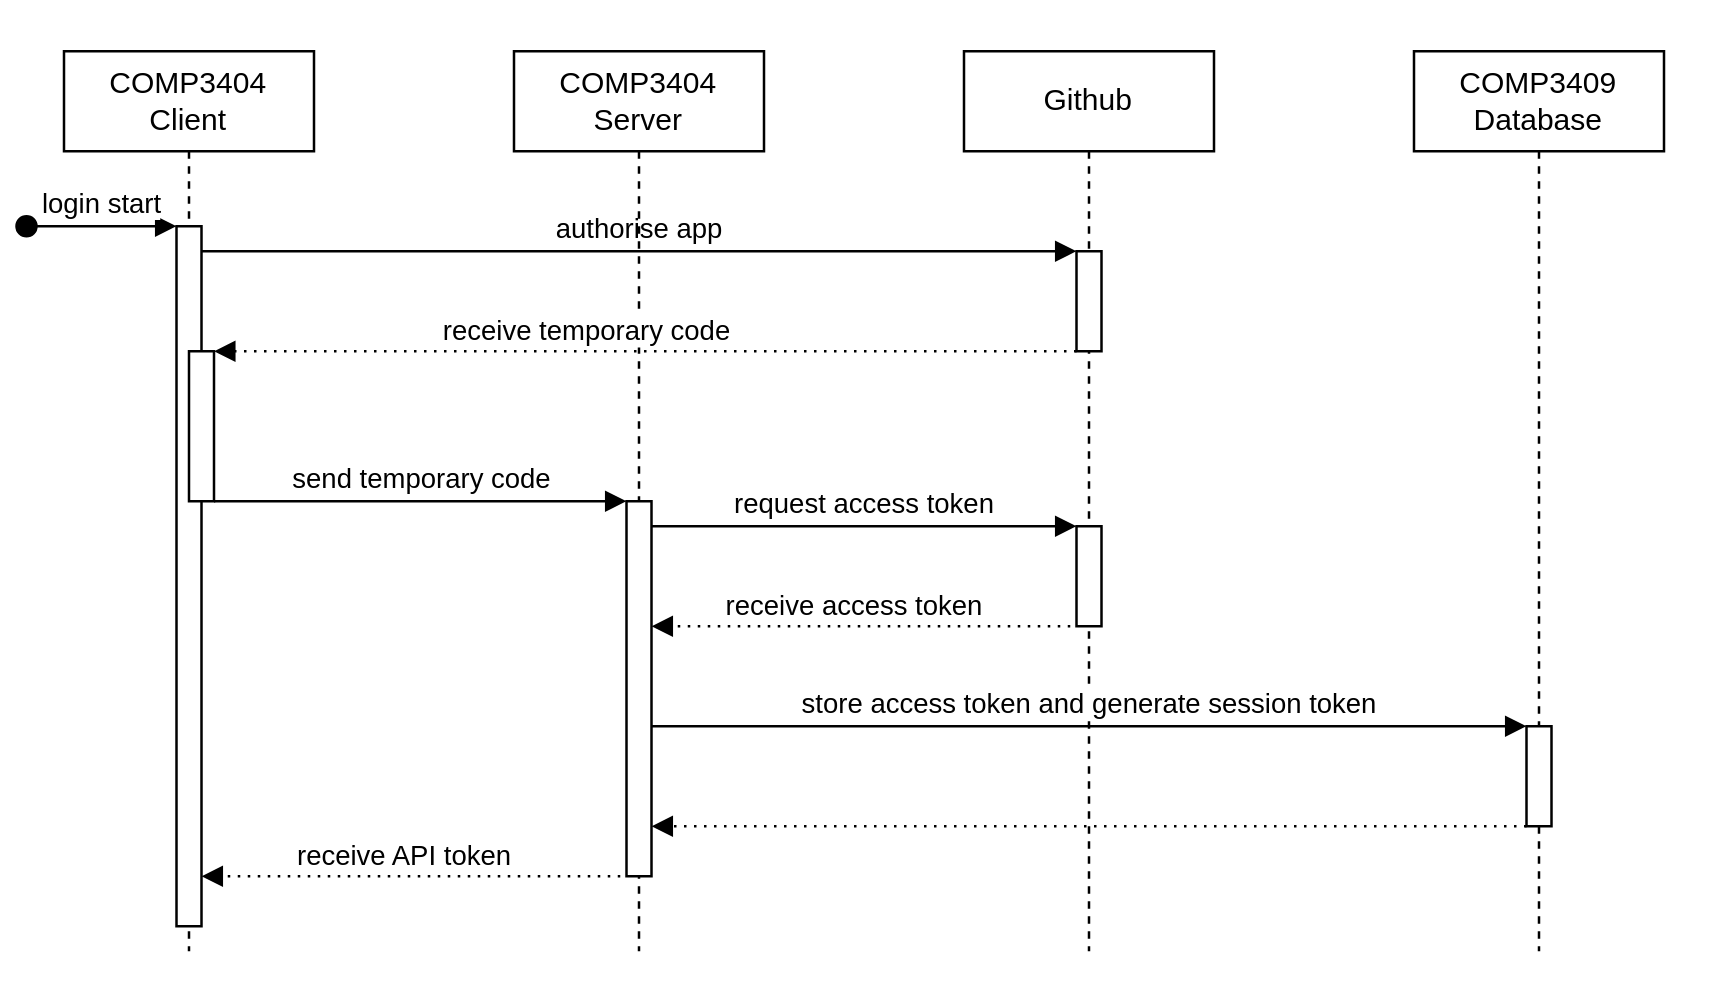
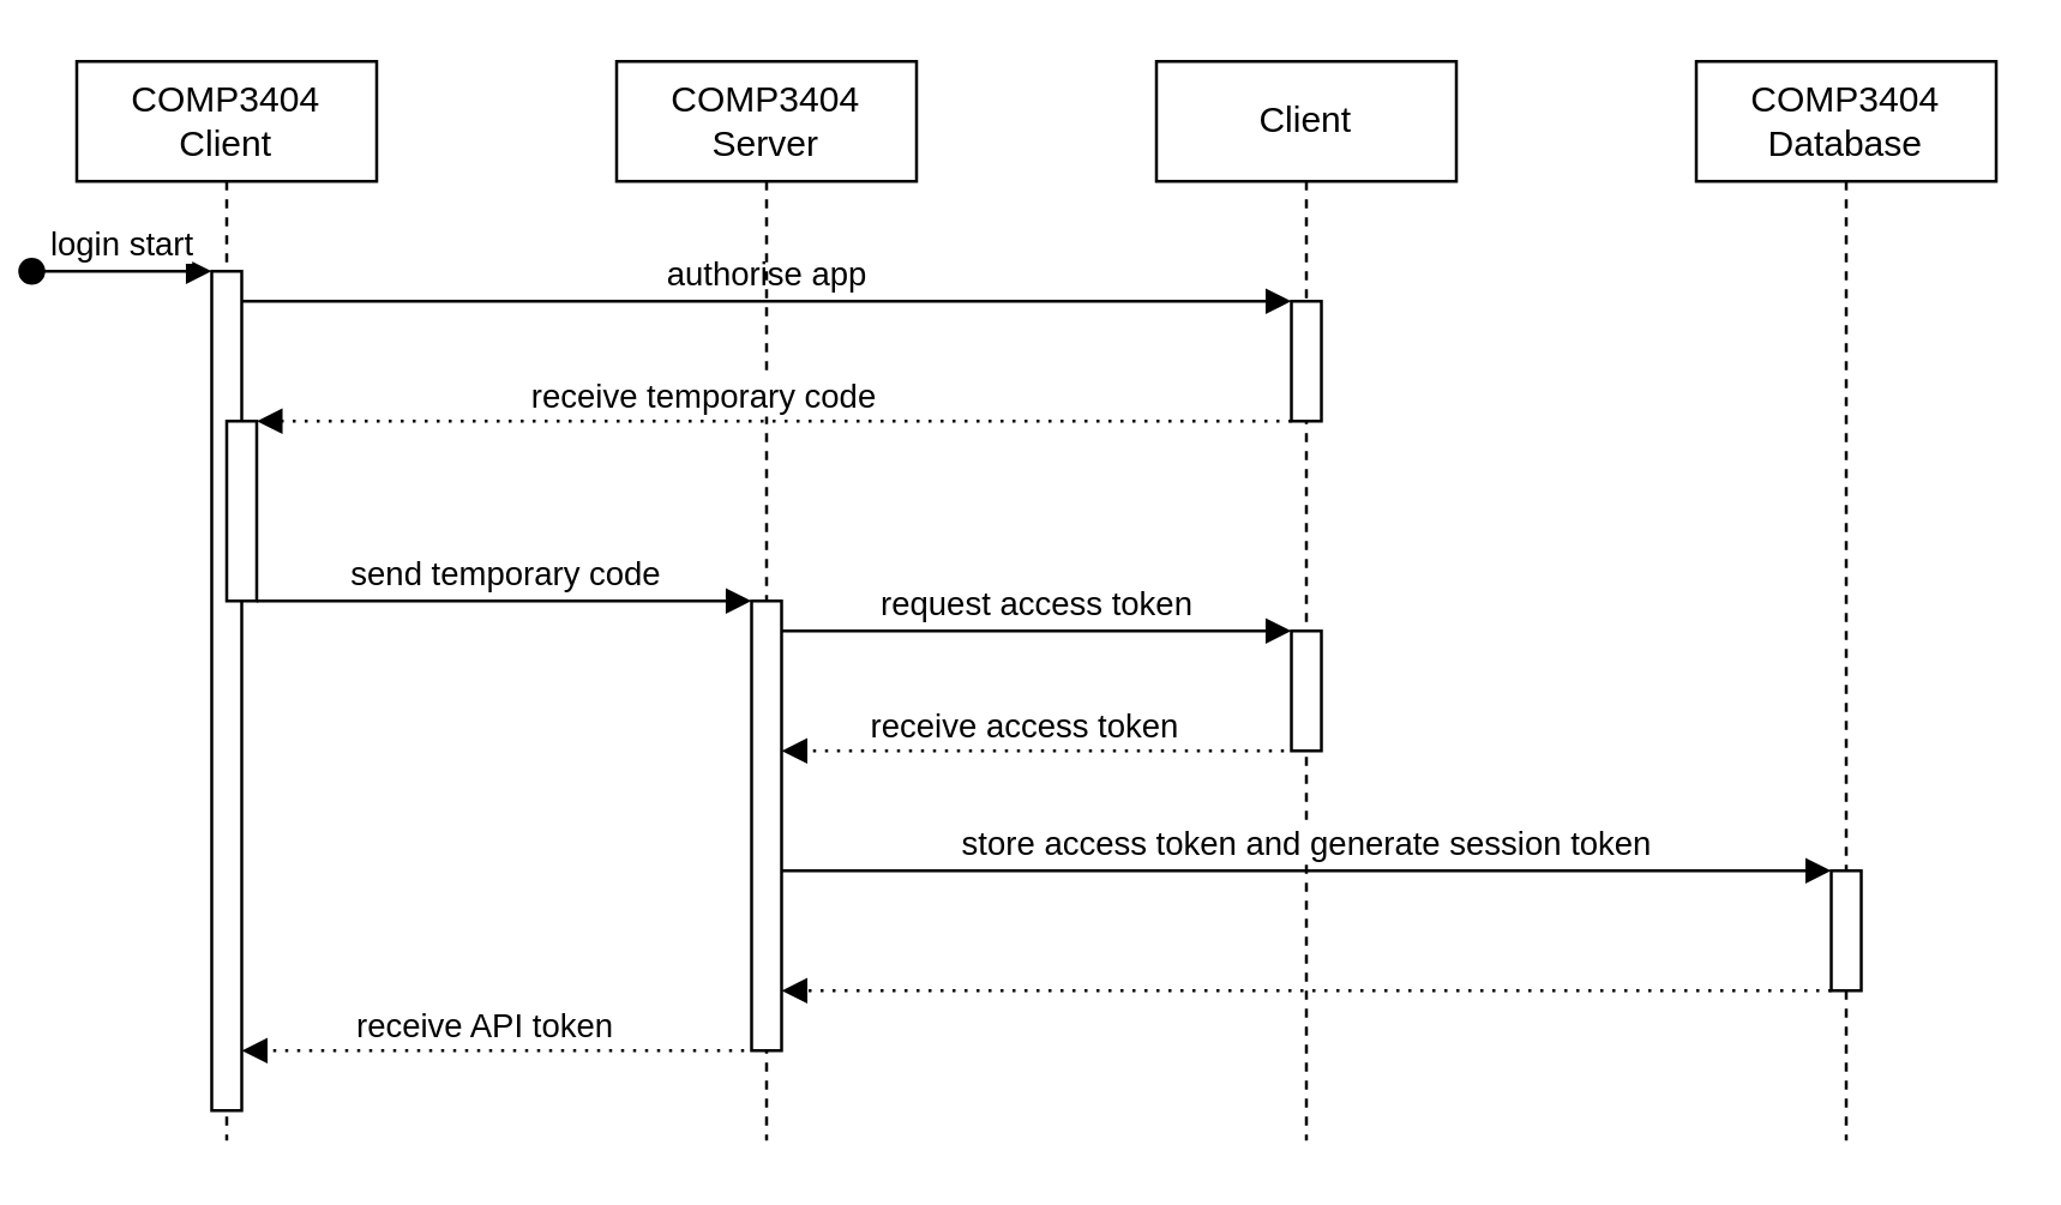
- <mxCell id="6" value="Github" style="shape=umlLifeline;perimeter=lifelinePerimeter;whiteSpace=wrap;html=1;container=0;dropTarget=0;collapsible=0;recursiveResize=0;outlineConnect=0;portConstraint=eastwest;newEdgeStyle={&quot;edgeStyle&quot;:&quot;elbowEdgeStyle&quot;,&quot;elbow&quot;:&quot;vertical&quot;,&quot;curved&quot;:0,&quot;rounded&quot;:0};" parent="1" vertex="1"><mxGeometry x="380" y="20" width="100" height="360" as="geometry" /></mxCell>
+ <mxCell id="6" value="Client" style="shape=umlLifeline;perimeter=lifelinePerimeter;whiteSpace=wrap;html=1;container=0;dropTarget=0;collapsible=0;recursiveResize=0;outlineConnect=0;portConstraint=eastwest;newEdgeStyle={&quot;edgeStyle&quot;:&quot;elbowEdgeStyle&quot;,&quot;elbow&quot;:&quot;vertical&quot;,&quot;curved&quot;:0,&quot;rounded&quot;:0};" parent="1" vertex="1"><mxGeometry x="380" y="20" width="100" height="360" as="geometry" /></mxCell>
- <mxCell id="12" value="COMP3409 Database" style="shape=umlLifeline;perimeter=lifelinePerimeter;whiteSpace=wrap;html=1;container=0;dropTarget=0;collapsible=0;recursiveResize=0;outlineConnect=0;portConstraint=eastwest;newEdgeStyle={&quot;edgeStyle&quot;:&quot;elbowEdgeStyle&quot;,&quot;elbow&quot;:&quot;vertical&quot;,&quot;curved&quot;:0,&quot;rounded&quot;:0};" vertex="1" parent="1"><mxGeometry x="560" y="20" width="100" height="360" as="geometry" /></mxCell>
+ <mxCell id="12" value="COMP3404 Database" style="shape=umlLifeline;perimeter=lifelinePerimeter;whiteSpace=wrap;html=1;container=0;dropTarget=0;collapsible=0;recursiveResize=0;outlineConnect=0;portConstraint=eastwest;newEdgeStyle={&quot;edgeStyle&quot;:&quot;elbowEdgeStyle&quot;,&quot;elbow&quot;:&quot;vertical&quot;,&quot;curved&quot;:0,&quot;rounded&quot;:0};" vertex="1" parent="1"><mxGeometry x="560" y="20" width="100" height="360" as="geometry" /></mxCell>
